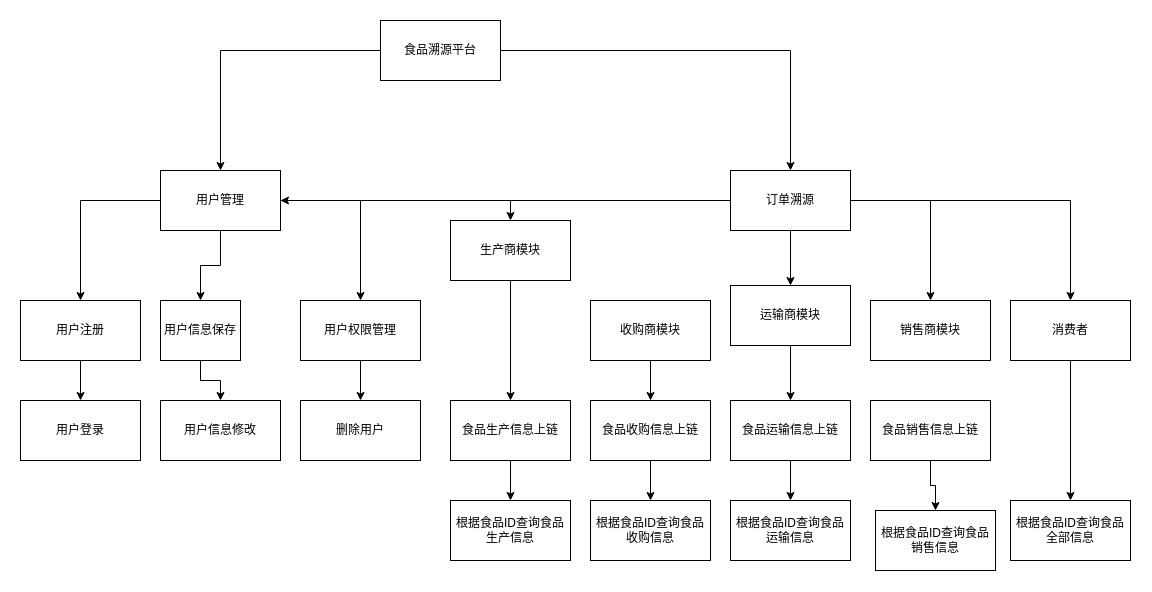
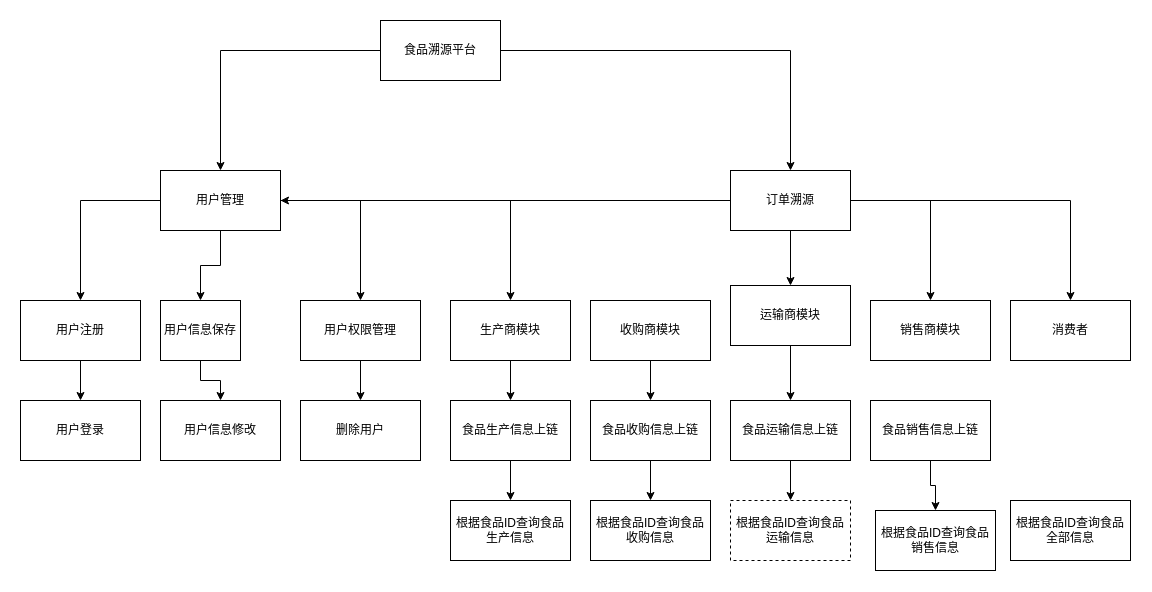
- <mxCell id="23" value="生产商模块" style="rounded=0;whiteSpace=wrap;html=1;" vertex="1" parent="1"><mxGeometry x="450" y="220" width="120" height="60" as="geometry" /></mxCell>
+ <mxCell id="23" value="生产商模块" style="rounded=0;whiteSpace=wrap;html=1;" vertex="1" parent="1"><mxGeometry x="450" y="300" width="120" height="60" as="geometry" /></mxCell>
- <mxCell id="31" style="edgeStyle=orthogonalEdgeStyle;rounded=0;orthogonalLoop=1;jettySize=auto;html=1;exitX=0.5;exitY=1;exitDx=0;exitDy=0;entryX=0.5;entryY=0;entryDx=0;entryDy=0;" edge="1" parent="1" source="32" target="45"><mxGeometry relative="1" as="geometry" /></mxCell>
- <mxCell id="43" value="根据食品ID查询食品运输信息" style="rounded=0;whiteSpace=wrap;html=1;" vertex="1" parent="1"><mxGeometry x="730" y="500" width="120" height="60" as="geometry" /></mxCell>
+ <mxCell id="43" value="根据食品ID查询食品运输信息" style="rounded=0;whiteSpace=wrap;html=1;dashed=1;" vertex="1" parent="1"><mxGeometry x="730" y="500" width="120" height="60" as="geometry" /></mxCell>
